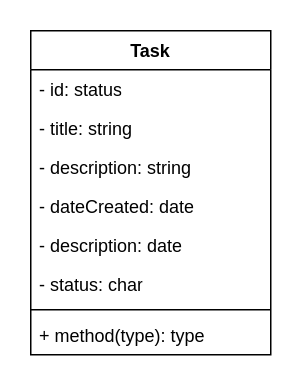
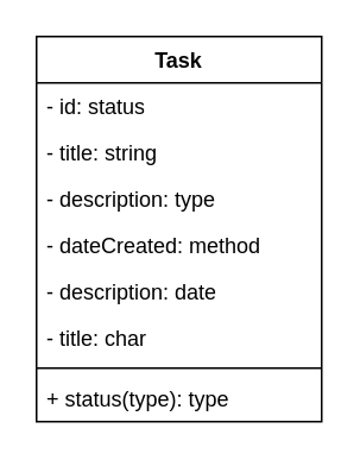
- <mxCell id="5" value="- description: string" style="text;strokeColor=none;fillColor=none;align=left;verticalAlign=top;spacingLeft=4;spacingRight=4;overflow=hidden;rotatable=0;points=[[0,0.5],[1,0.5]];portConstraint=eastwest;whiteSpace=wrap;html=1;" vertex="1" parent="2"><mxGeometry y="78" width="160" height="26" as="geometry" /></mxCell>
+ <mxCell id="5" value="- description: type" style="text;strokeColor=none;fillColor=none;align=left;verticalAlign=top;spacingLeft=4;spacingRight=4;overflow=hidden;rotatable=0;points=[[0,0.5],[1,0.5]];portConstraint=eastwest;whiteSpace=wrap;html=1;" vertex="1" parent="2"><mxGeometry y="78" width="160" height="26" as="geometry" /></mxCell>
- <mxCell id="6" value="- dateCreated: date" style="text;strokeColor=none;fillColor=none;align=left;verticalAlign=top;spacingLeft=4;spacingRight=4;overflow=hidden;rotatable=0;points=[[0,0.5],[1,0.5]];portConstraint=eastwest;whiteSpace=wrap;html=1;" vertex="1" parent="2"><mxGeometry y="104" width="160" height="26" as="geometry" /></mxCell>
+ <mxCell id="6" value="- dateCreated: method" style="text;strokeColor=none;fillColor=none;align=left;verticalAlign=top;spacingLeft=4;spacingRight=4;overflow=hidden;rotatable=0;points=[[0,0.5],[1,0.5]];portConstraint=eastwest;whiteSpace=wrap;html=1;" vertex="1" parent="2"><mxGeometry y="104" width="160" height="26" as="geometry" /></mxCell>
- <mxCell id="8" value="- status: char" style="text;strokeColor=none;fillColor=none;align=left;verticalAlign=top;spacingLeft=4;spacingRight=4;overflow=hidden;rotatable=0;points=[[0,0.5],[1,0.5]];portConstraint=eastwest;whiteSpace=wrap;html=1;" vertex="1" parent="2"><mxGeometry y="156" width="160" height="26" as="geometry" /></mxCell>
+ <mxCell id="8" value="- title: char" style="text;strokeColor=none;fillColor=none;align=left;verticalAlign=top;spacingLeft=4;spacingRight=4;overflow=hidden;rotatable=0;points=[[0,0.5],[1,0.5]];portConstraint=eastwest;whiteSpace=wrap;html=1;" vertex="1" parent="2"><mxGeometry y="156" width="160" height="26" as="geometry" /></mxCell>
- <mxCell id="10" value="+ method(type): type" style="text;strokeColor=none;fillColor=none;align=left;verticalAlign=top;spacingLeft=4;spacingRight=4;overflow=hidden;rotatable=0;points=[[0,0.5],[1,0.5]];portConstraint=eastwest;whiteSpace=wrap;html=1;" vertex="1" parent="2"><mxGeometry y="190" width="160" height="26" as="geometry" /></mxCell>
+ <mxCell id="10" value="+ status(type): type" style="text;strokeColor=none;fillColor=none;align=left;verticalAlign=top;spacingLeft=4;spacingRight=4;overflow=hidden;rotatable=0;points=[[0,0.5],[1,0.5]];portConstraint=eastwest;whiteSpace=wrap;html=1;" vertex="1" parent="2"><mxGeometry y="190" width="160" height="26" as="geometry" /></mxCell>
